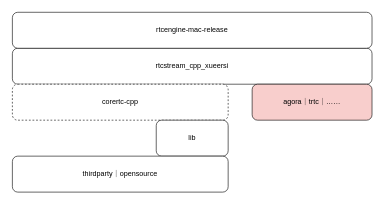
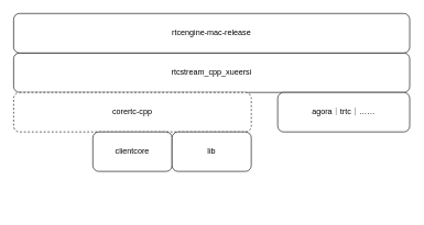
- <mxCell id="8" value="agora｜trtc｜……" style="rounded=1;whiteSpace=wrap;html=1;fillColor=#f8cecc;" vertex="1" parent="1"><mxGeometry x="420" y="140" width="200" height="60" as="geometry" /></mxCell>
+ <mxCell id="8" value="agora｜trtc｜……" style="rounded=1;whiteSpace=wrap;html=1;" vertex="1" parent="1"><mxGeometry x="420" y="140" width="200" height="60" as="geometry" /></mxCell>
+ <mxCell id="4" value="clientcore" style="rounded=1;whiteSpace=wrap;html=1;" vertex="1" parent="1"><mxGeometry x="140" y="200" width="120" height="60" as="geometry" /></mxCell>
- <mxCell id="6" value="thirdparty｜opensource" style="rounded=1;whiteSpace=wrap;html=1;" vertex="1" parent="1"><mxGeometry x="20" y="260" width="360" height="60" as="geometry" /></mxCell>
